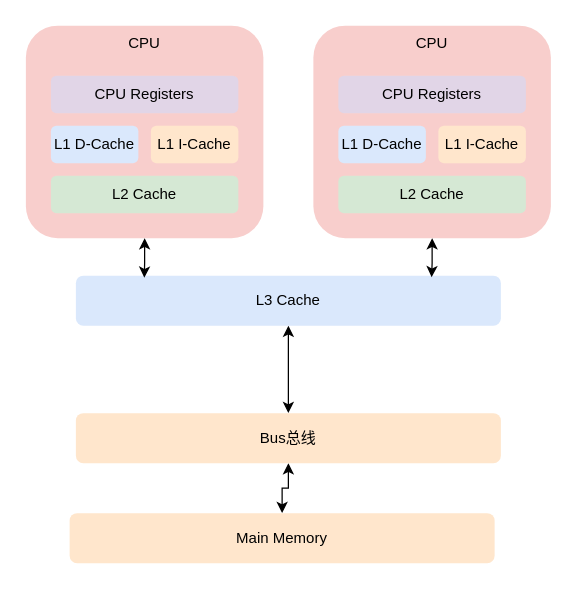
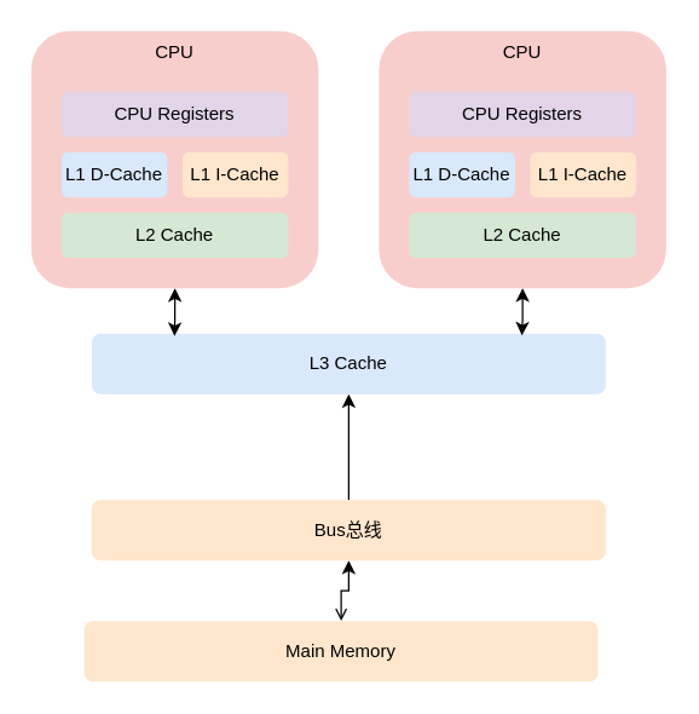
- <mxCell id="14" style="edgeStyle=orthogonalEdgeStyle;rounded=0;orthogonalLoop=1;jettySize=auto;html=1;entryX=0.5;entryY=0;entryDx=0;entryDy=0;startArrow=classic;startFill=1;" edge="1" parent="1" source="15" target="17"><mxGeometry relative="1" as="geometry" /></mxCell>
+ <mxCell id="14" style="edgeStyle=orthogonalEdgeStyle;rounded=0;orthogonalLoop=1;jettySize=auto;html=1;entryX=0.5;entryY=0;entryDx=0;entryDy=0;startArrow=classic;startFill=1;endArrow=none;" edge="1" parent="1" source="15" target="17"><mxGeometry relative="1" as="geometry" /></mxCell>
- <mxCell id="16" style="edgeStyle=orthogonalEdgeStyle;rounded=0;orthogonalLoop=1;jettySize=auto;html=1;entryX=0.5;entryY=0;entryDx=0;entryDy=0;startArrow=classic;startFill=1;" edge="1" parent="1" source="17" target="18"><mxGeometry relative="1" as="geometry" /></mxCell>
+ <mxCell id="16" style="edgeStyle=orthogonalEdgeStyle;rounded=0;orthogonalLoop=1;jettySize=auto;html=1;entryX=0.5;entryY=0;entryDx=0;entryDy=0;startArrow=classic;startFill=1;endArrow=open;" edge="1" parent="1" source="17" target="18"><mxGeometry relative="1" as="geometry" /></mxCell>
